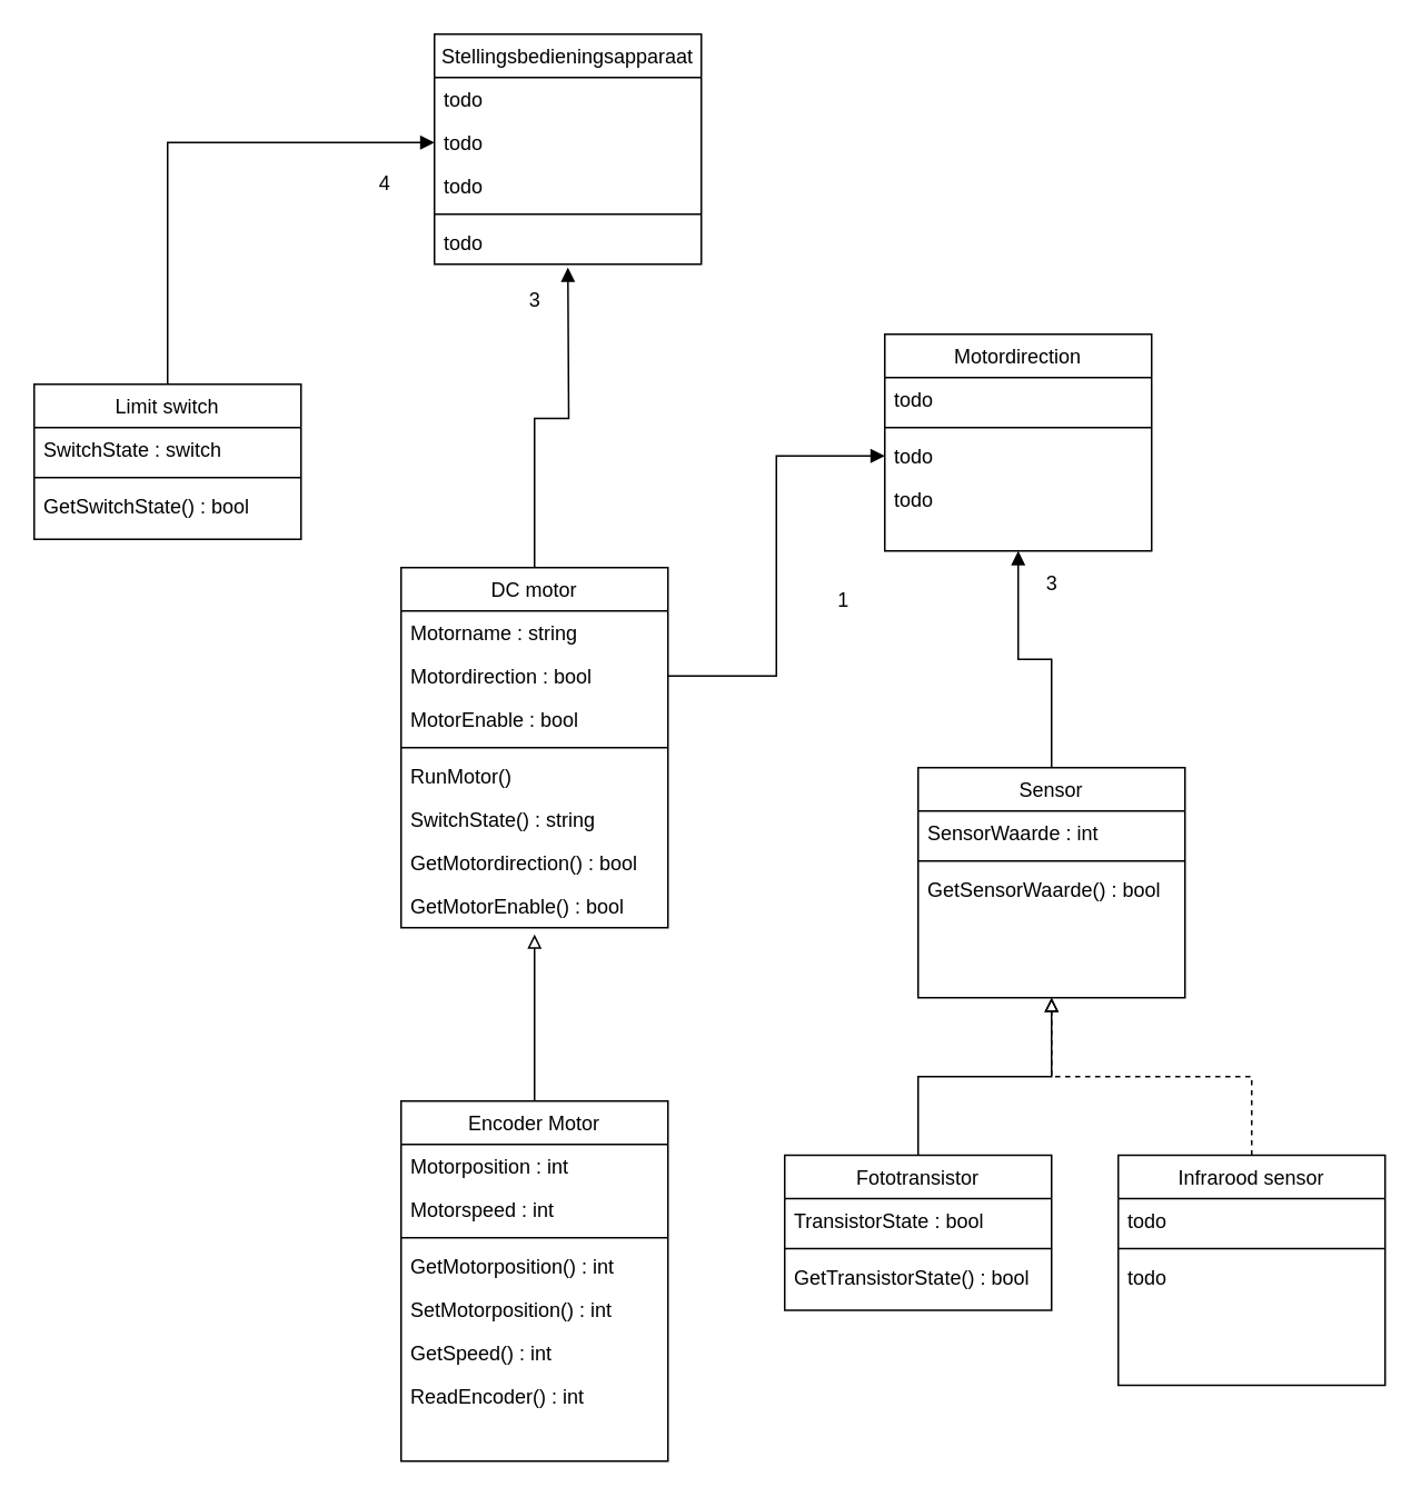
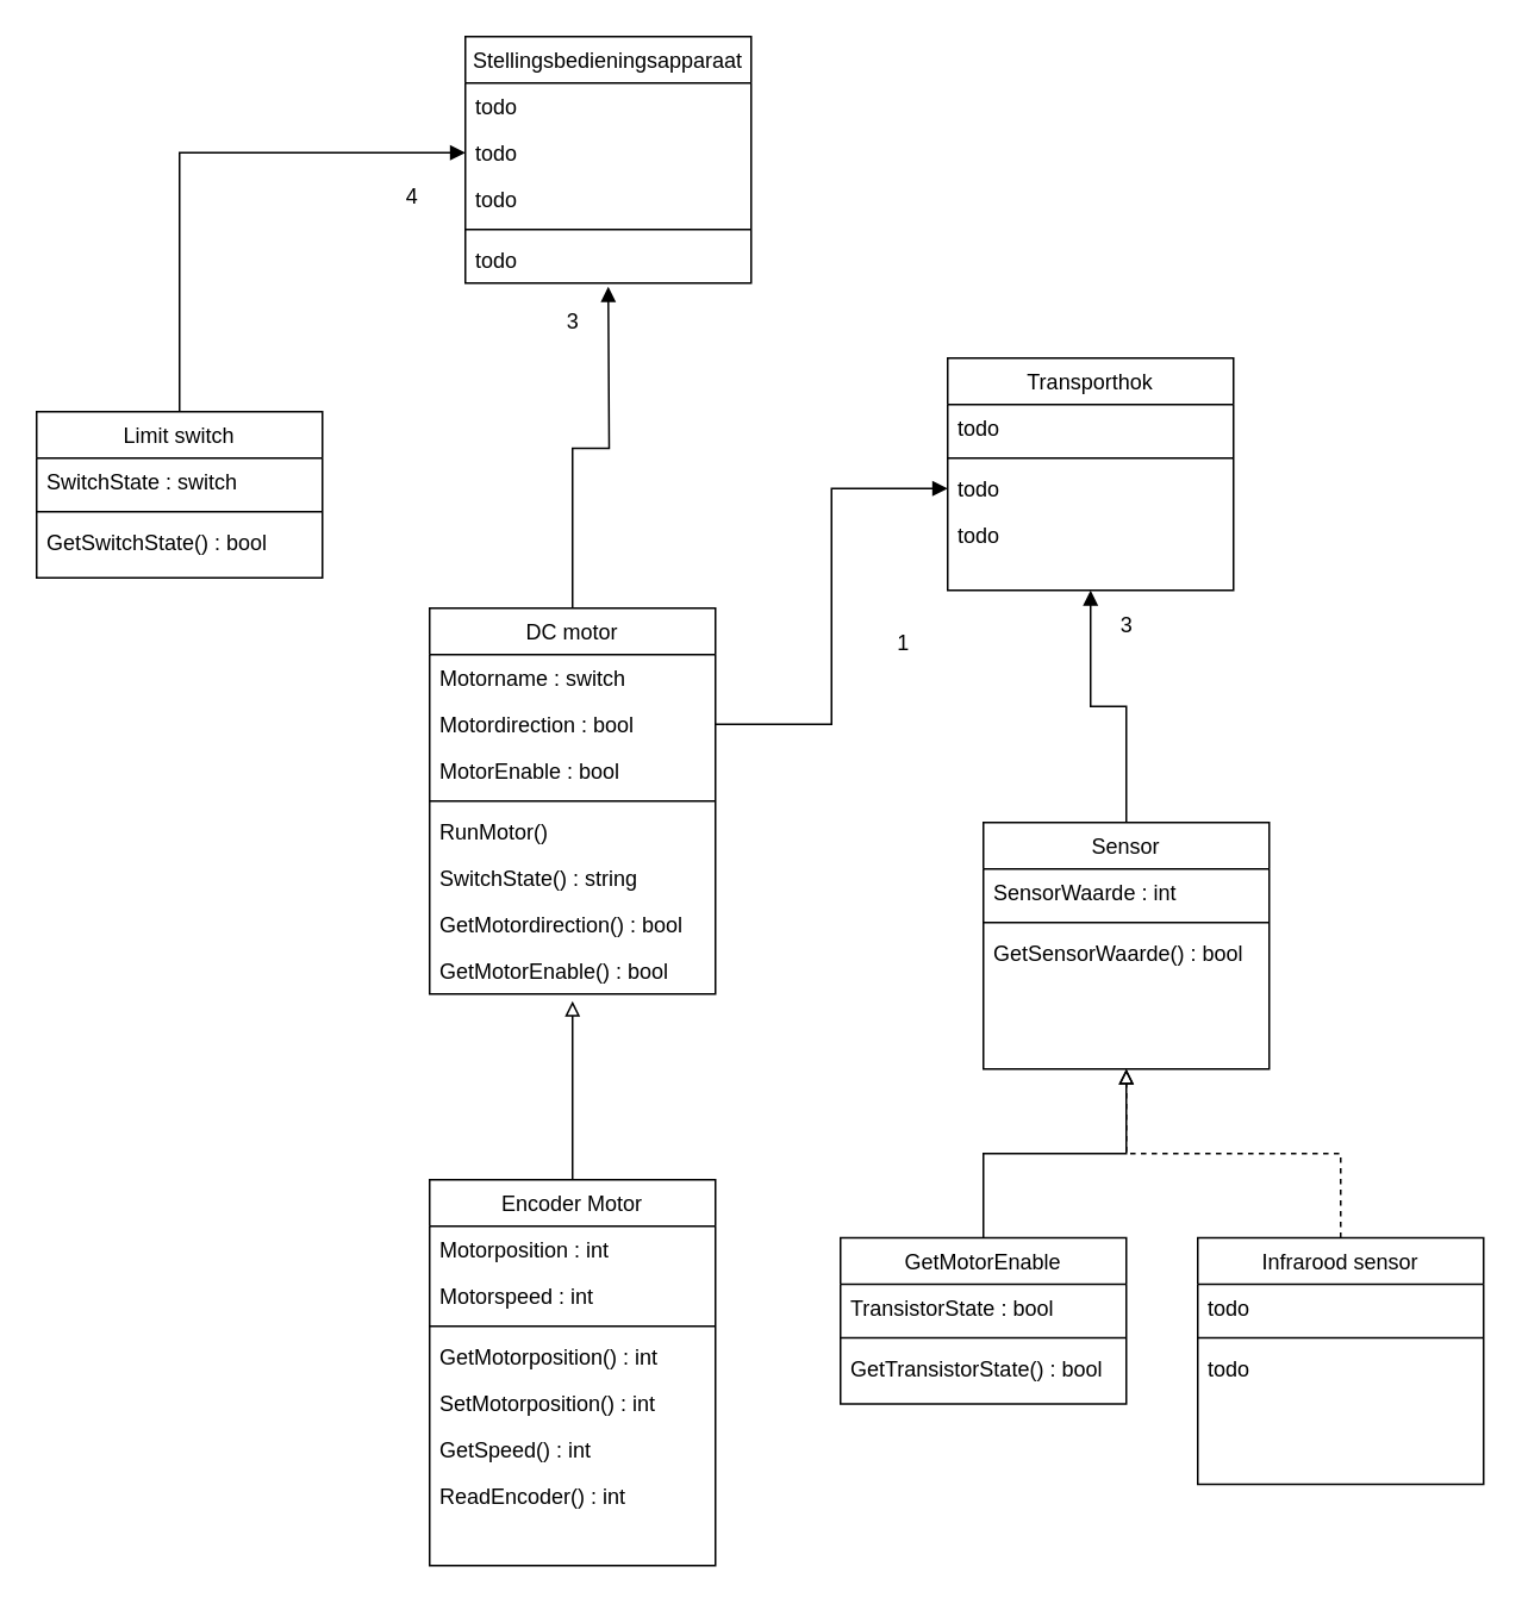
- <mxCell id="34" value="Motordirection" style="swimlane;fontStyle=0;align=center;verticalAlign=top;childLayout=stackLayout;horizontal=1;startSize=26;horizontalStack=0;resizeParent=1;resizeLast=0;collapsible=1;marginBottom=0;rounded=0;shadow=0;strokeWidth=1;" vertex="1" parent="1"><mxGeometry x="530" y="200" width="160" height="130" as="geometry"><mxRectangle x="550" y="140" width="160" height="26" as="alternateBounds" /></mxGeometry></mxCell>
+ <mxCell id="34" value="Transporthok" style="swimlane;fontStyle=0;align=center;verticalAlign=top;childLayout=stackLayout;horizontal=1;startSize=26;horizontalStack=0;resizeParent=1;resizeLast=0;collapsible=1;marginBottom=0;rounded=0;shadow=0;strokeWidth=1;" vertex="1" parent="1"><mxGeometry x="530" y="200" width="160" height="130" as="geometry"><mxRectangle x="550" y="140" width="160" height="26" as="alternateBounds" /></mxGeometry></mxCell>
- <mxCell id="10" value="Motorname : string" style="text;align=left;verticalAlign=top;spacingLeft=4;spacingRight=4;overflow=hidden;rotatable=0;points=[[0,0.5],[1,0.5]];portConstraint=eastwest;" vertex="1" parent="9"><mxGeometry y="26" width="160" height="26" as="geometry" /></mxCell>
+ <mxCell id="10" value="Motorname : switch" style="text;align=left;verticalAlign=top;spacingLeft=4;spacingRight=4;overflow=hidden;rotatable=0;points=[[0,0.5],[1,0.5]];portConstraint=eastwest;" vertex="1" parent="9"><mxGeometry y="26" width="160" height="26" as="geometry" /></mxCell>
- <mxCell id="42" value="Fototransistor" style="swimlane;fontStyle=0;align=center;verticalAlign=top;childLayout=stackLayout;horizontal=1;startSize=26;horizontalStack=0;resizeParent=1;resizeLast=0;collapsible=1;marginBottom=0;rounded=0;shadow=0;strokeWidth=1;" vertex="1" parent="1"><mxGeometry x="470" y="692.5" width="160" height="93" as="geometry"><mxRectangle x="130" y="380" width="160" height="26" as="alternateBounds" /></mxGeometry></mxCell>
+ <mxCell id="42" value="GetMotorEnable" style="swimlane;fontStyle=0;align=center;verticalAlign=top;childLayout=stackLayout;horizontal=1;startSize=26;horizontalStack=0;resizeParent=1;resizeLast=0;collapsible=1;marginBottom=0;rounded=0;shadow=0;strokeWidth=1;" vertex="1" parent="1"><mxGeometry x="470" y="692.5" width="160" height="93" as="geometry"><mxRectangle x="130" y="380" width="160" height="26" as="alternateBounds" /></mxGeometry></mxCell>
